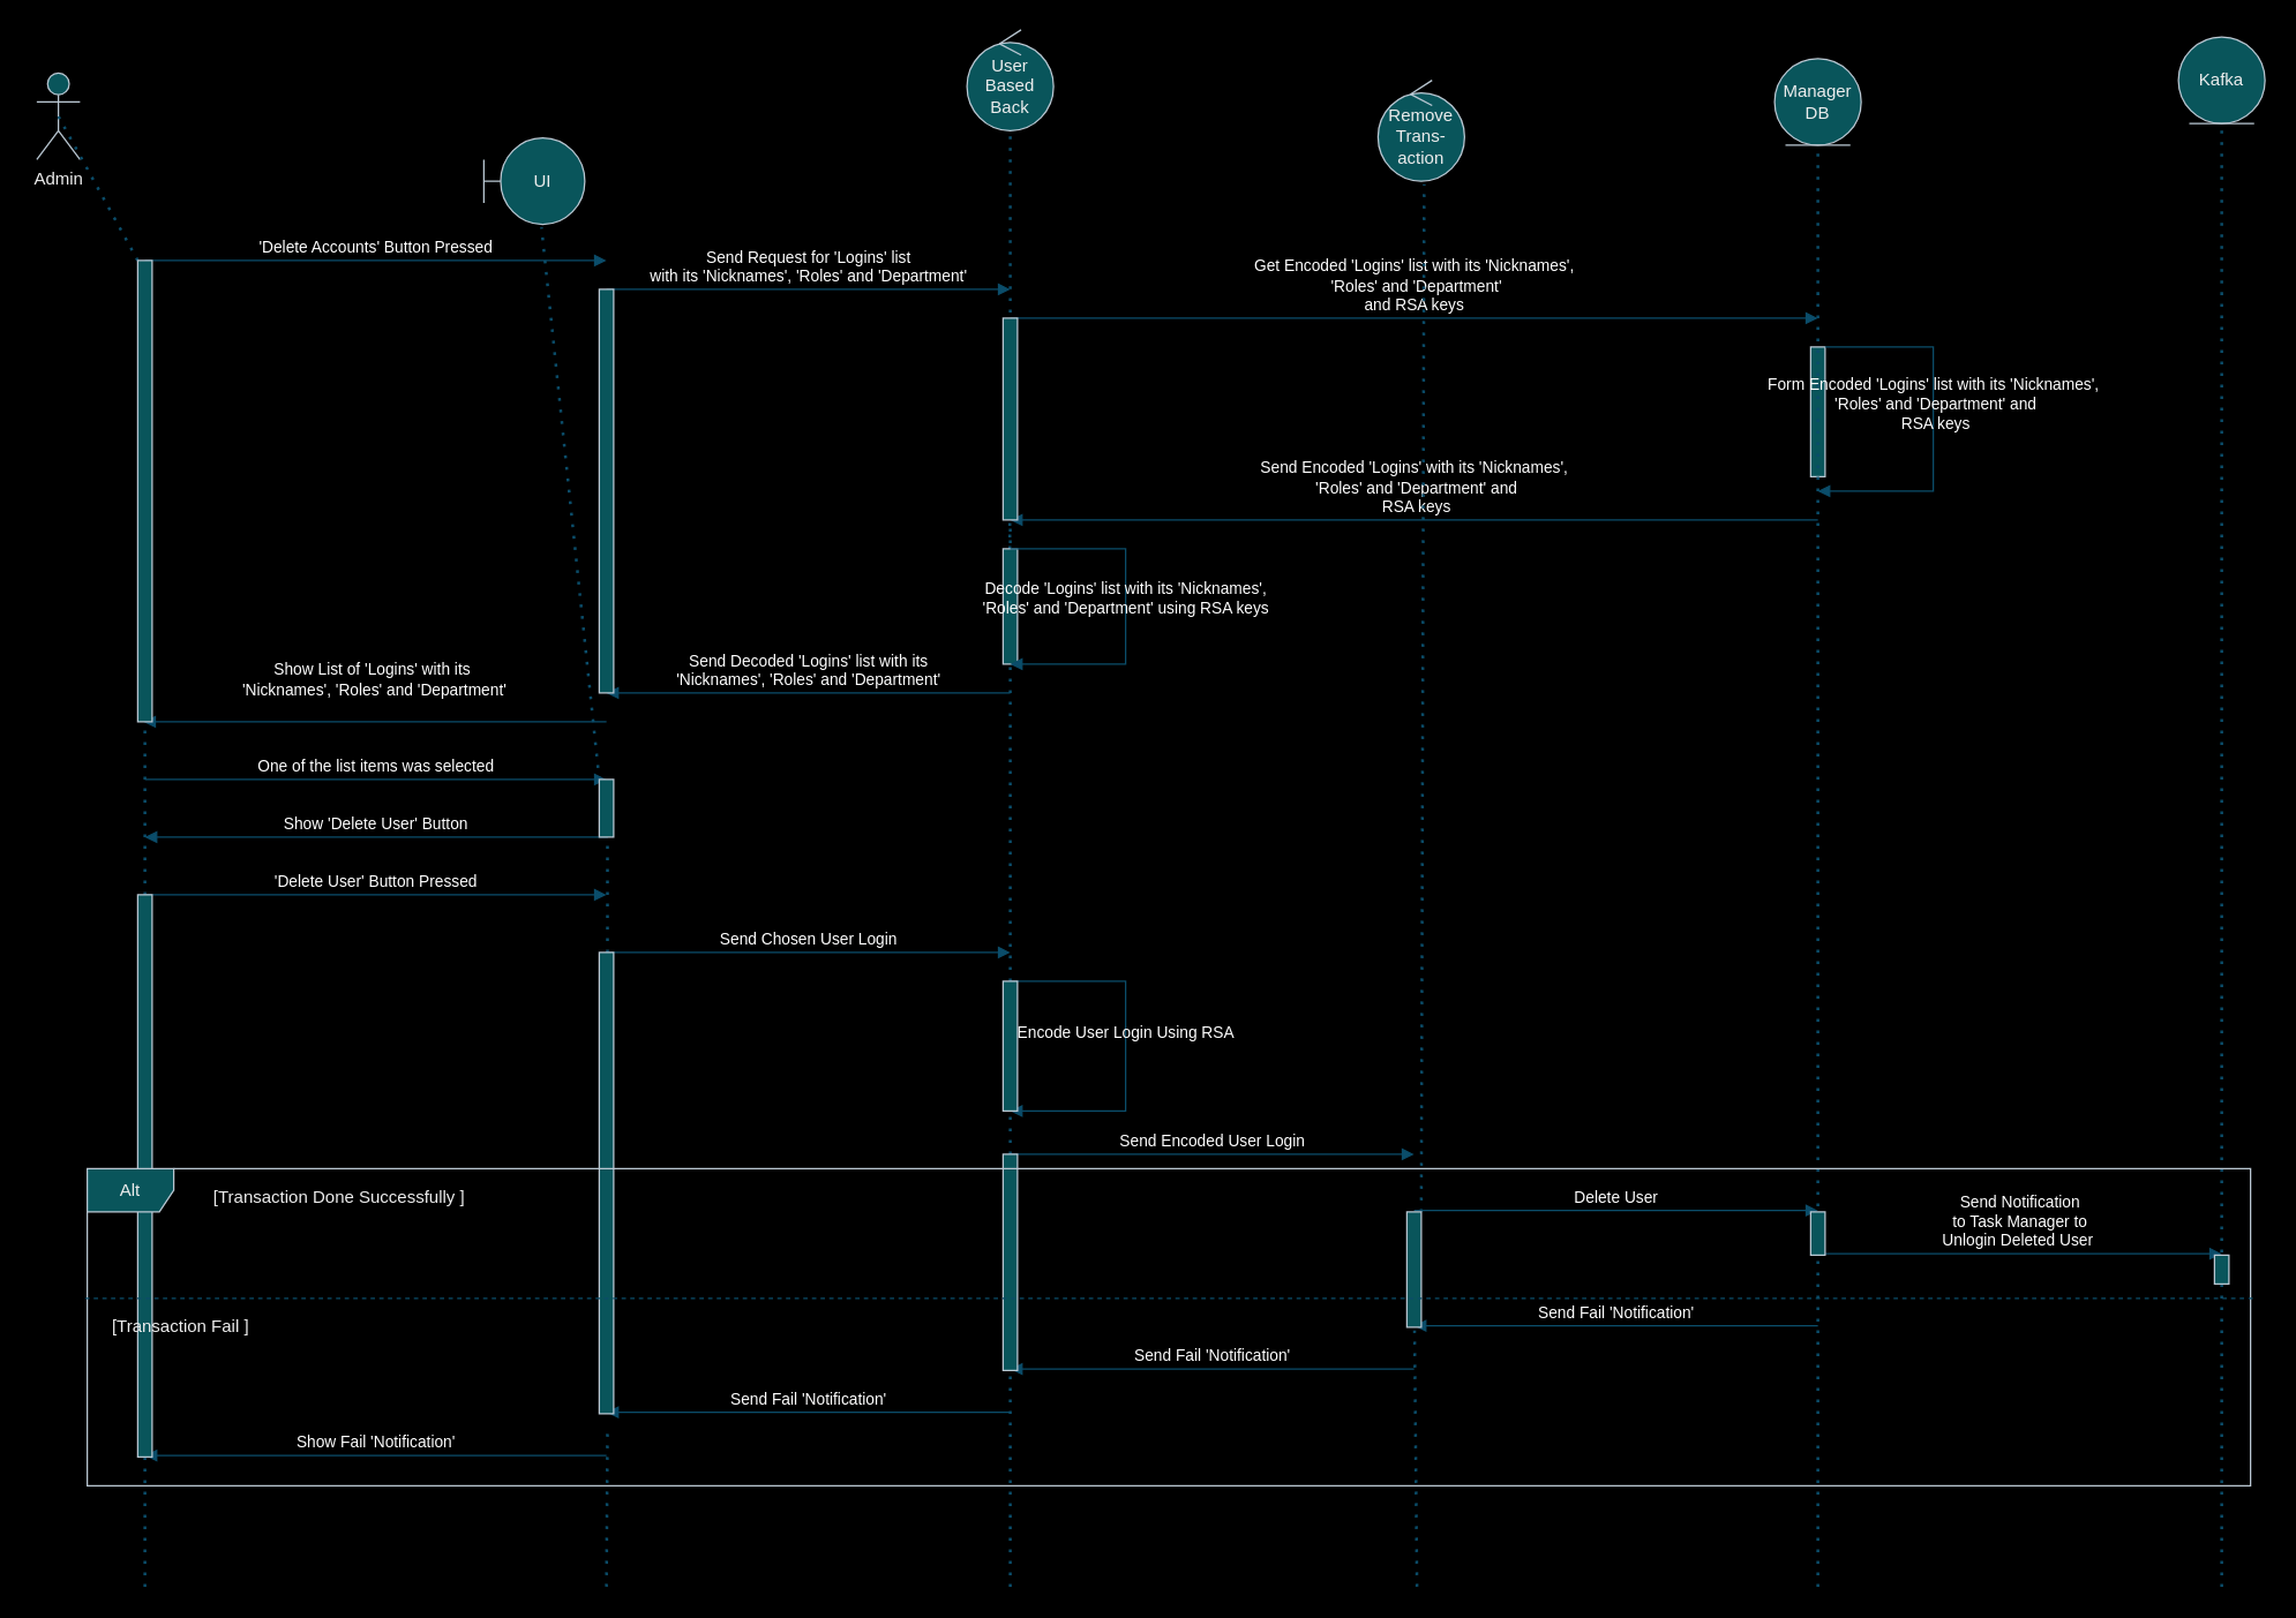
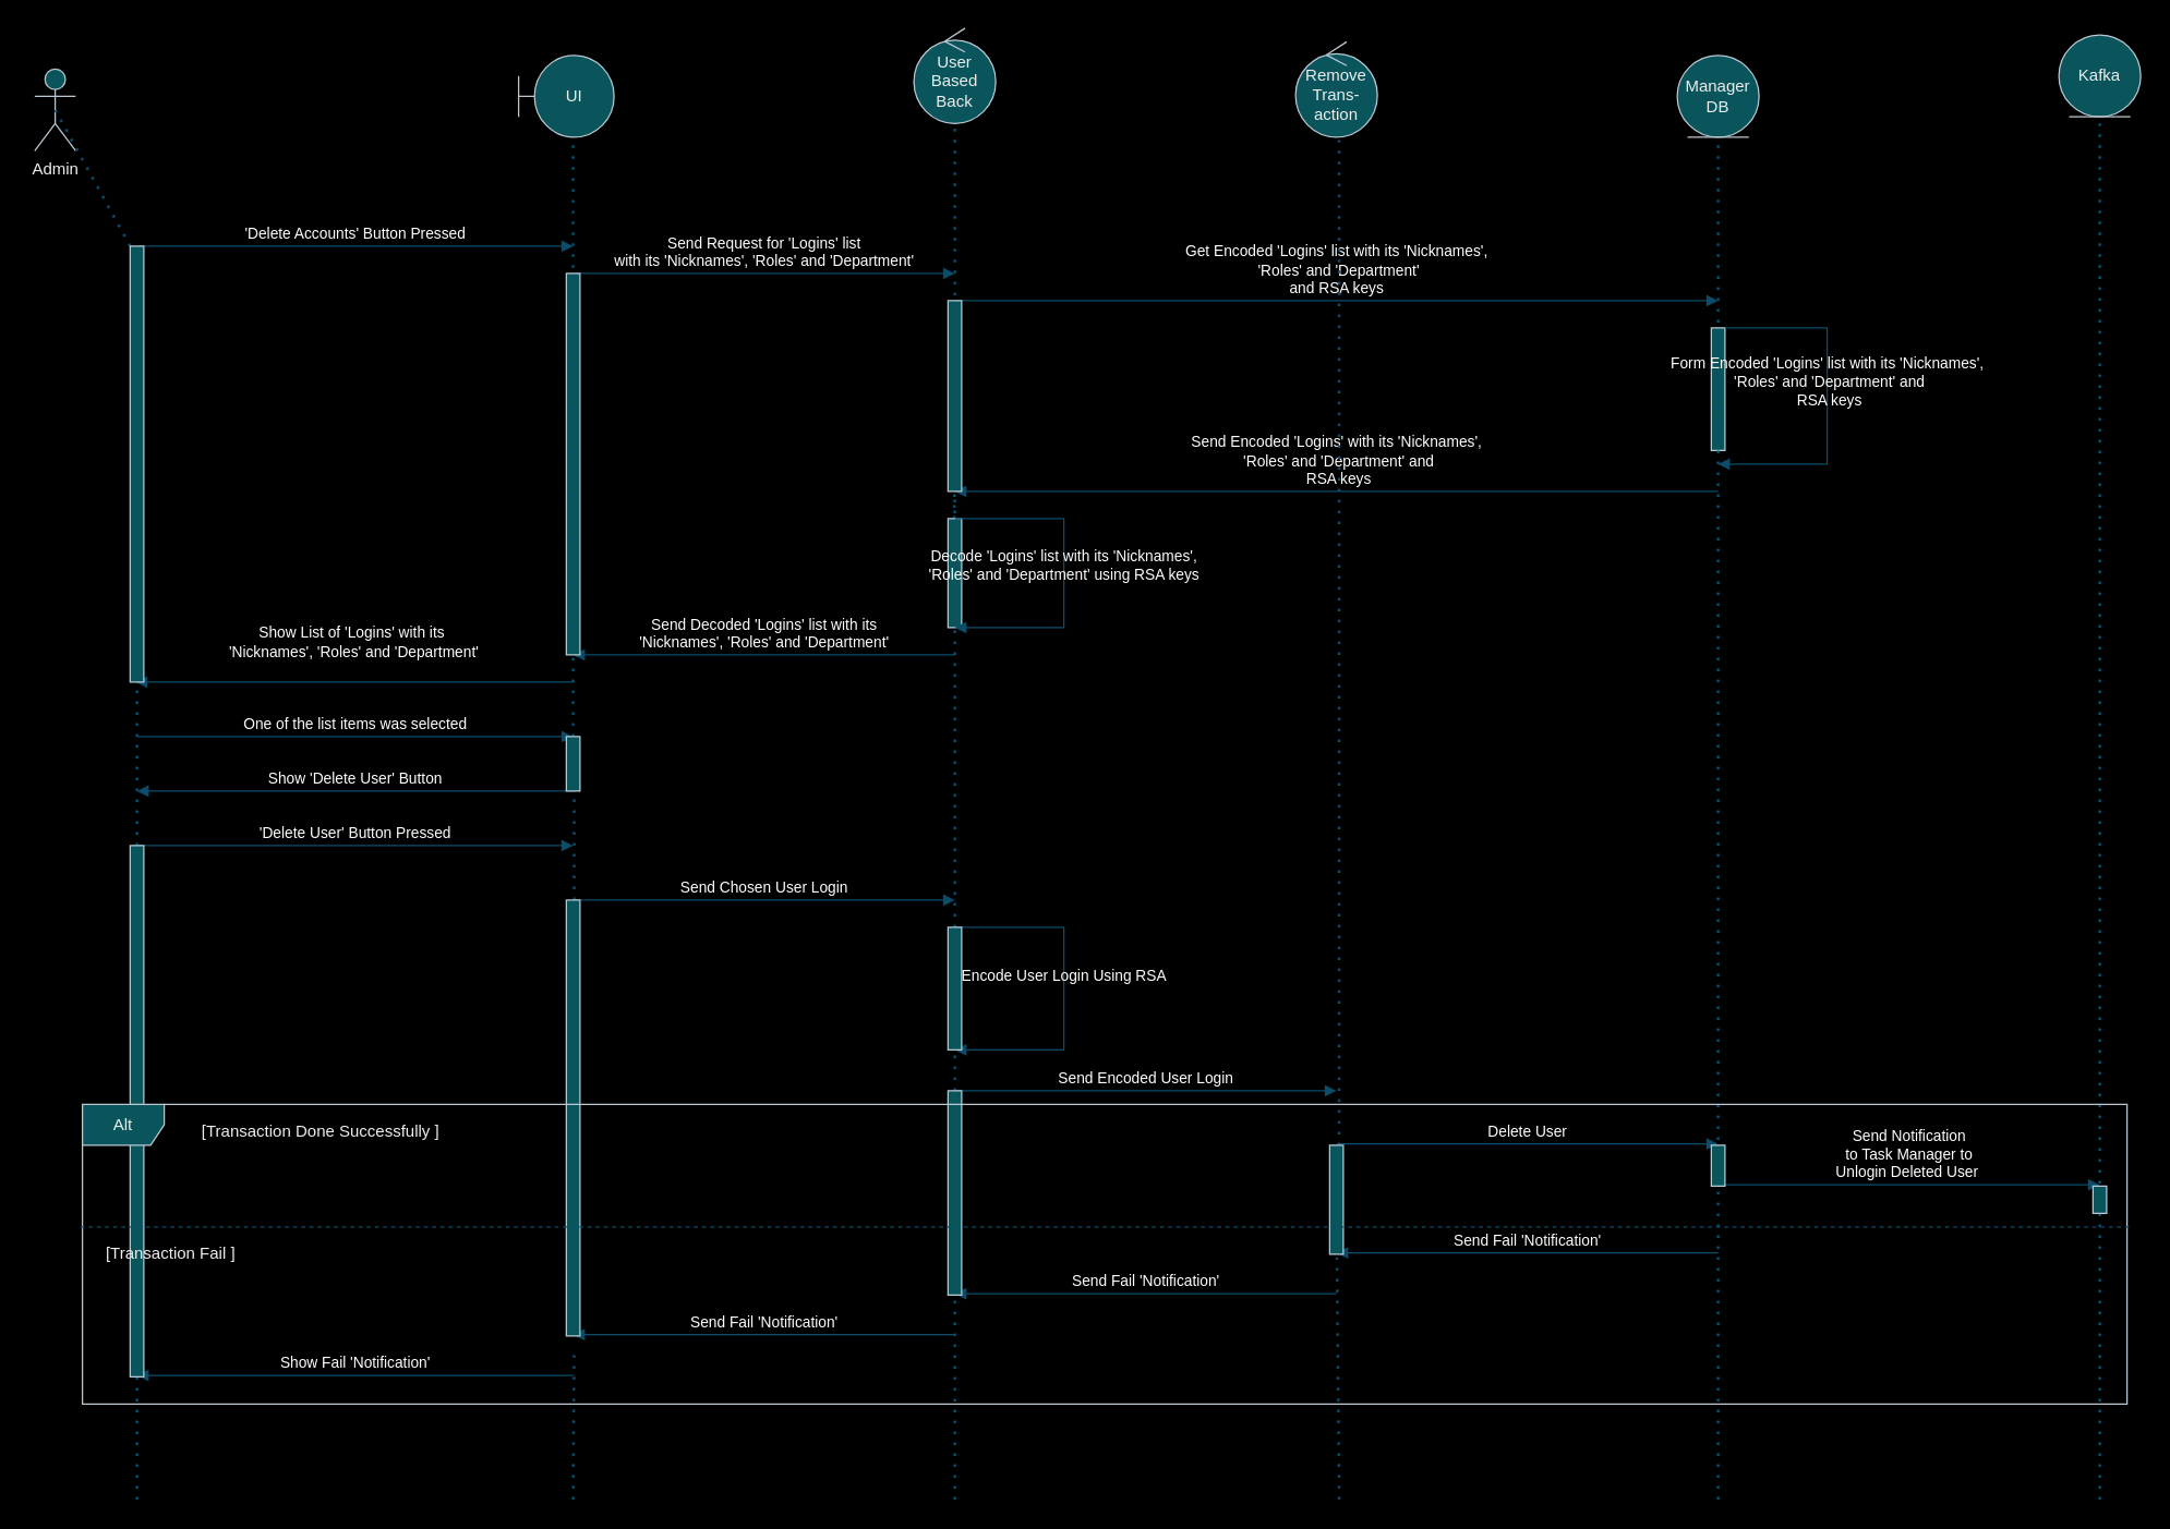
- <mxCell id="19" value="Remove Trans-action" style="ellipse;shape=umlControl;whiteSpace=wrap;html=1;labelBackgroundColor=none;fillColor=#09555B;strokeColor=#BAC8D3;fontColor=#EEEEEE;" vertex="1" parent="1"><mxGeometry x="955" y="55" width="60" height="70" as="geometry" /></mxCell>
+ <mxCell id="19" value="Remove Trans-action" style="ellipse;shape=umlControl;whiteSpace=wrap;html=1;labelBackgroundColor=none;fillColor=#09555B;strokeColor=#BAC8D3;fontColor=#EEEEEE;" vertex="1" parent="1"><mxGeometry x="950" y="30" width="60" height="70" as="geometry" /></mxCell>
- <mxCell id="17" value="UI" style="shape=umlBoundary;whiteSpace=wrap;html=1;labelBackgroundColor=none;fillColor=#09555B;strokeColor=#BAC8D3;fontColor=#EEEEEE;" vertex="1" parent="1"><mxGeometry x="335" y="95" width="70" height="60" as="geometry" /></mxCell>
+ <mxCell id="17" value="UI" style="shape=umlBoundary;whiteSpace=wrap;html=1;labelBackgroundColor=none;fillColor=#09555B;strokeColor=#BAC8D3;fontColor=#EEEEEE;" vertex="1" parent="1"><mxGeometry x="380" y="40" width="70" height="60" as="geometry" /></mxCell>
